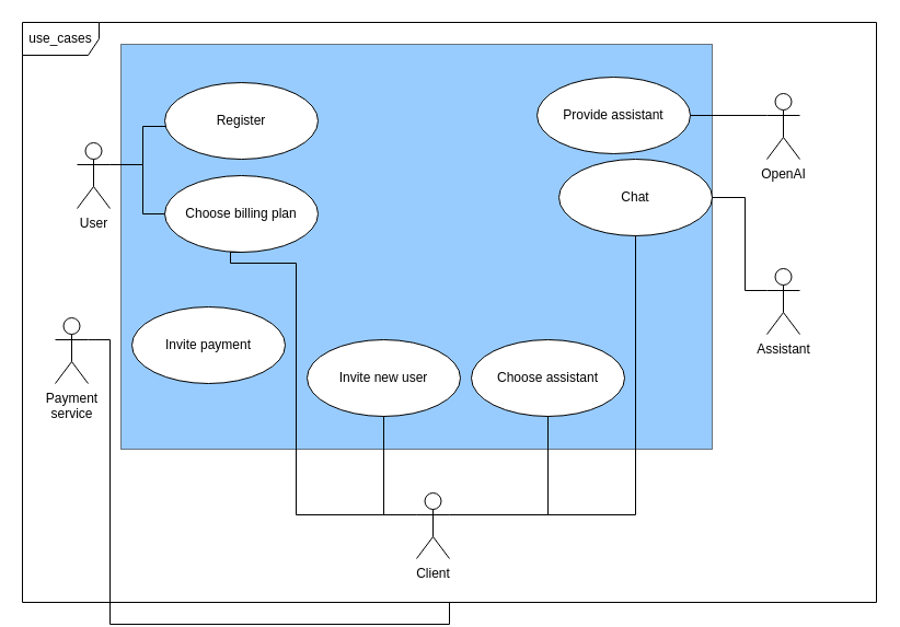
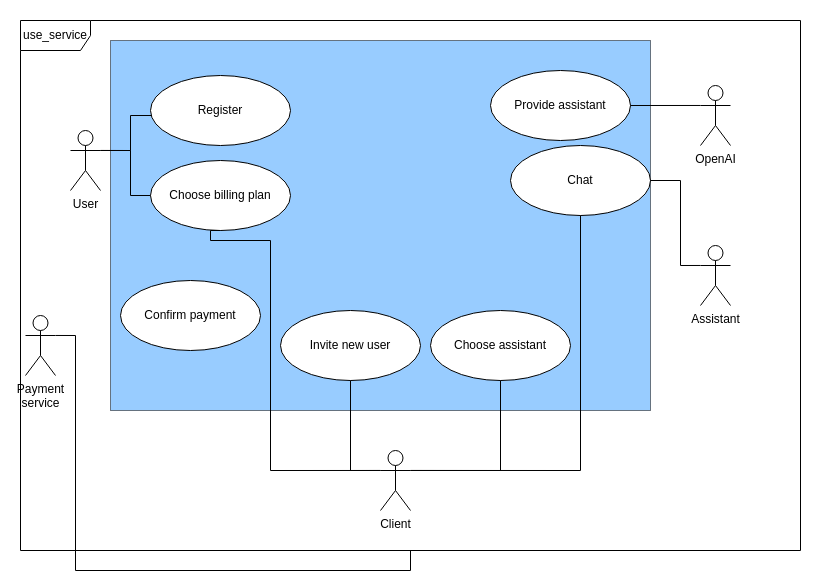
- <mxCell id="21" value="use_cases" style="shape=umlFrame;whiteSpace=wrap;html=1;pointerEvents=0;width=70;height=30;" parent="1" vertex="1"><mxGeometry x="20" y="20" width="780" height="530" as="geometry" /></mxCell>
+ <mxCell id="21" value="use_service" style="shape=umlFrame;whiteSpace=wrap;html=1;pointerEvents=0;width=70;height=30;" parent="1" vertex="1"><mxGeometry x="20" y="20" width="780" height="530" as="geometry" /></mxCell>
- <mxCell id="24" value="Invite payment" style="ellipse;whiteSpace=wrap;html=1;" parent="1" vertex="1"><mxGeometry x="120" y="280" width="140" height="70" as="geometry" /></mxCell>
+ <mxCell id="24" value="Confirm payment" style="ellipse;whiteSpace=wrap;html=1;" parent="1" vertex="1"><mxGeometry x="120" y="280" width="140" height="70" as="geometry" /></mxCell>
- <mxCell id="23" value="&lt;div&gt;Payment&lt;/div&gt;&lt;div&gt;service&lt;br&gt;&lt;/div&gt;" style="shape=umlActor;verticalLabelPosition=bottom;verticalAlign=top;html=1;" parent="1" vertex="1"><mxGeometry x="50" y="290" width="30" height="60" as="geometry" /></mxCell>
+ <mxCell id="23" value="&lt;div&gt;Payment&lt;/div&gt;&lt;div&gt;service&lt;br&gt;&lt;/div&gt;" style="shape=umlActor;verticalLabelPosition=bottom;verticalAlign=top;html=1;" parent="1" vertex="1"><mxGeometry x="25" y="315" width="30" height="60" as="geometry" /></mxCell>
